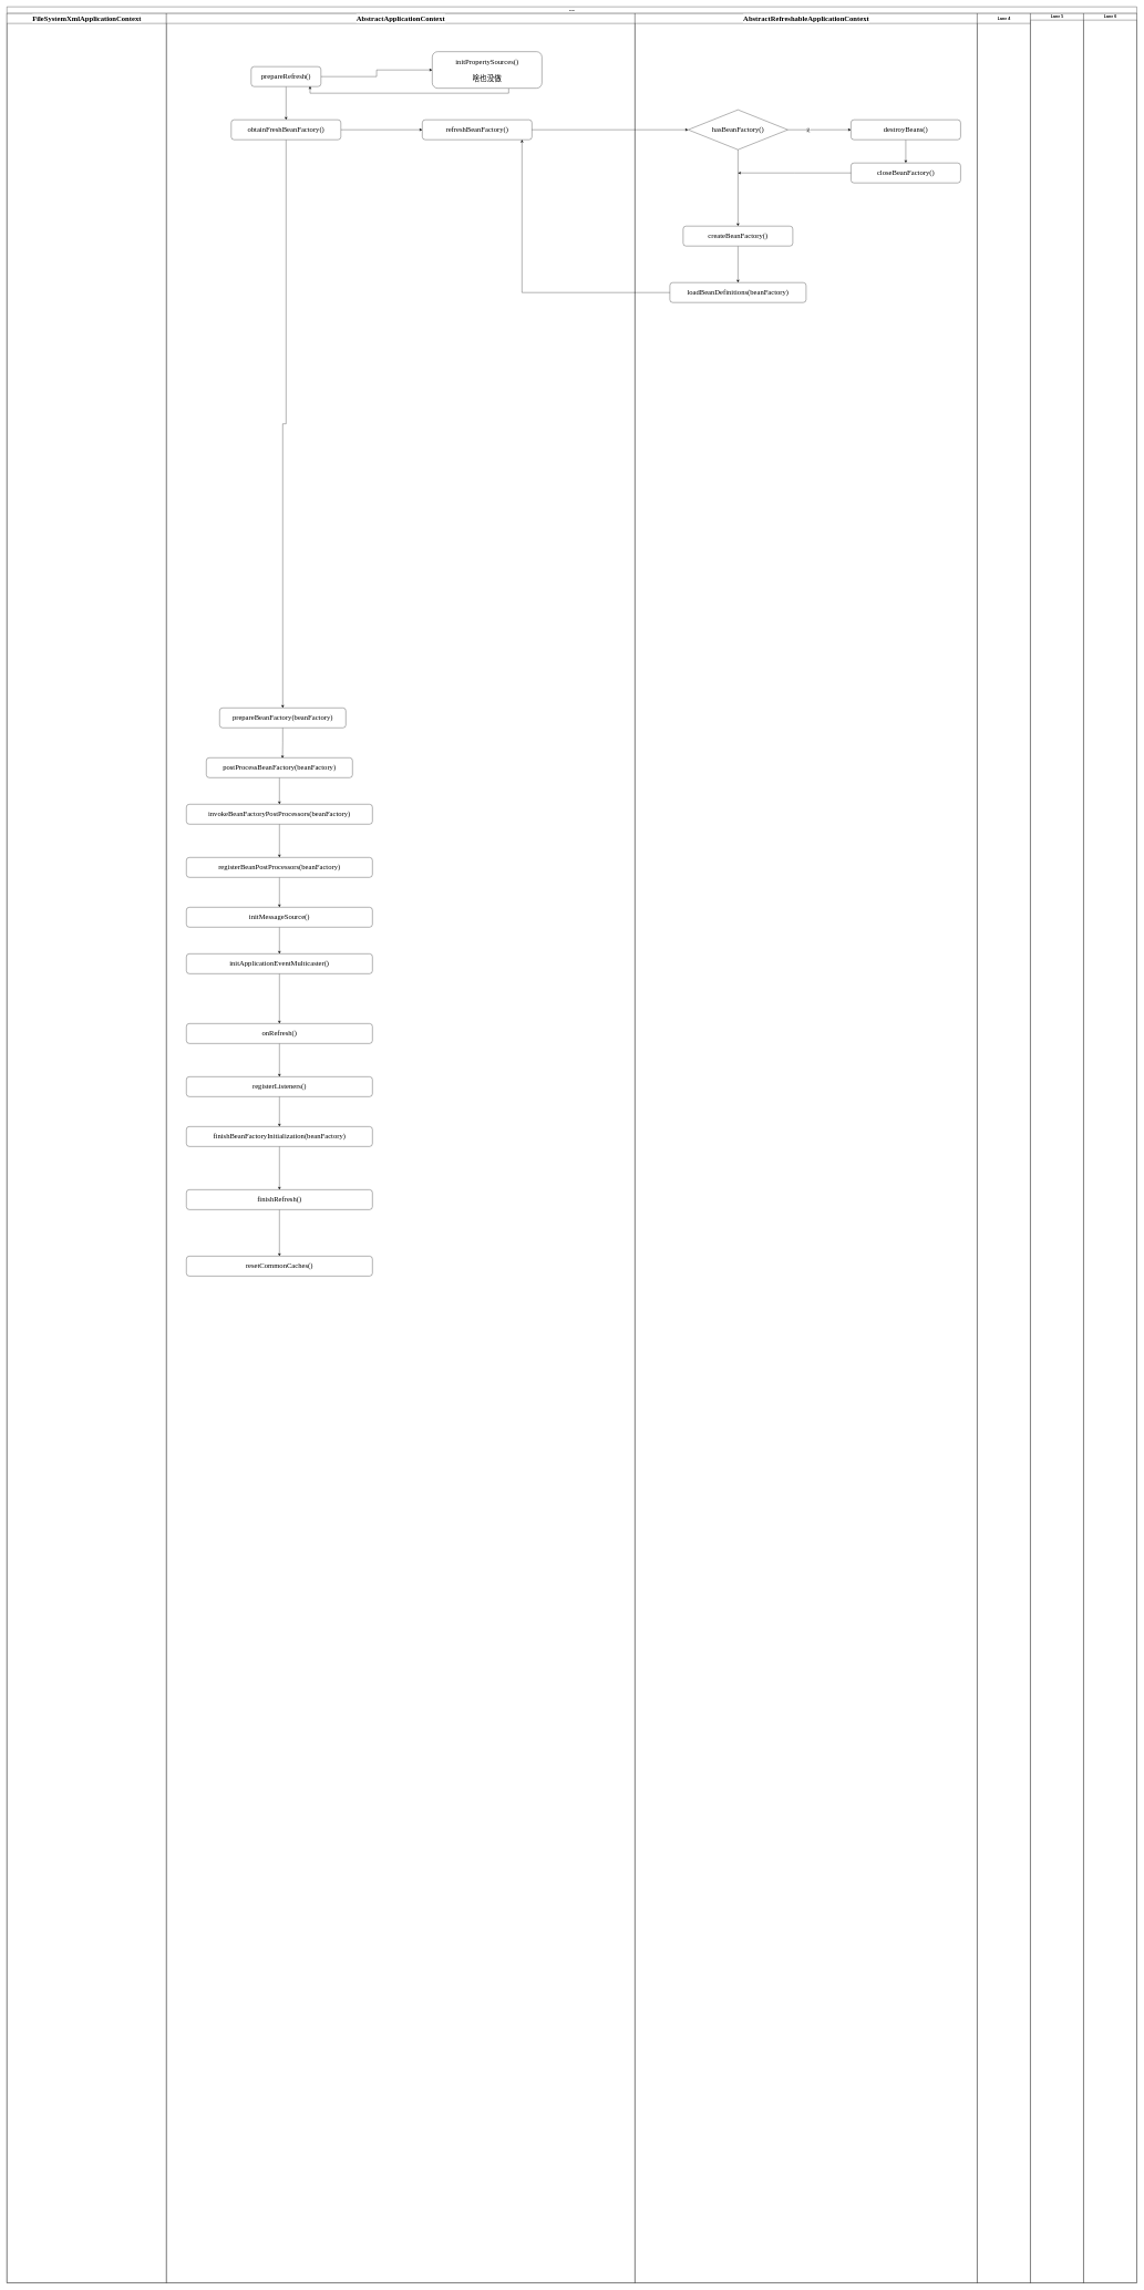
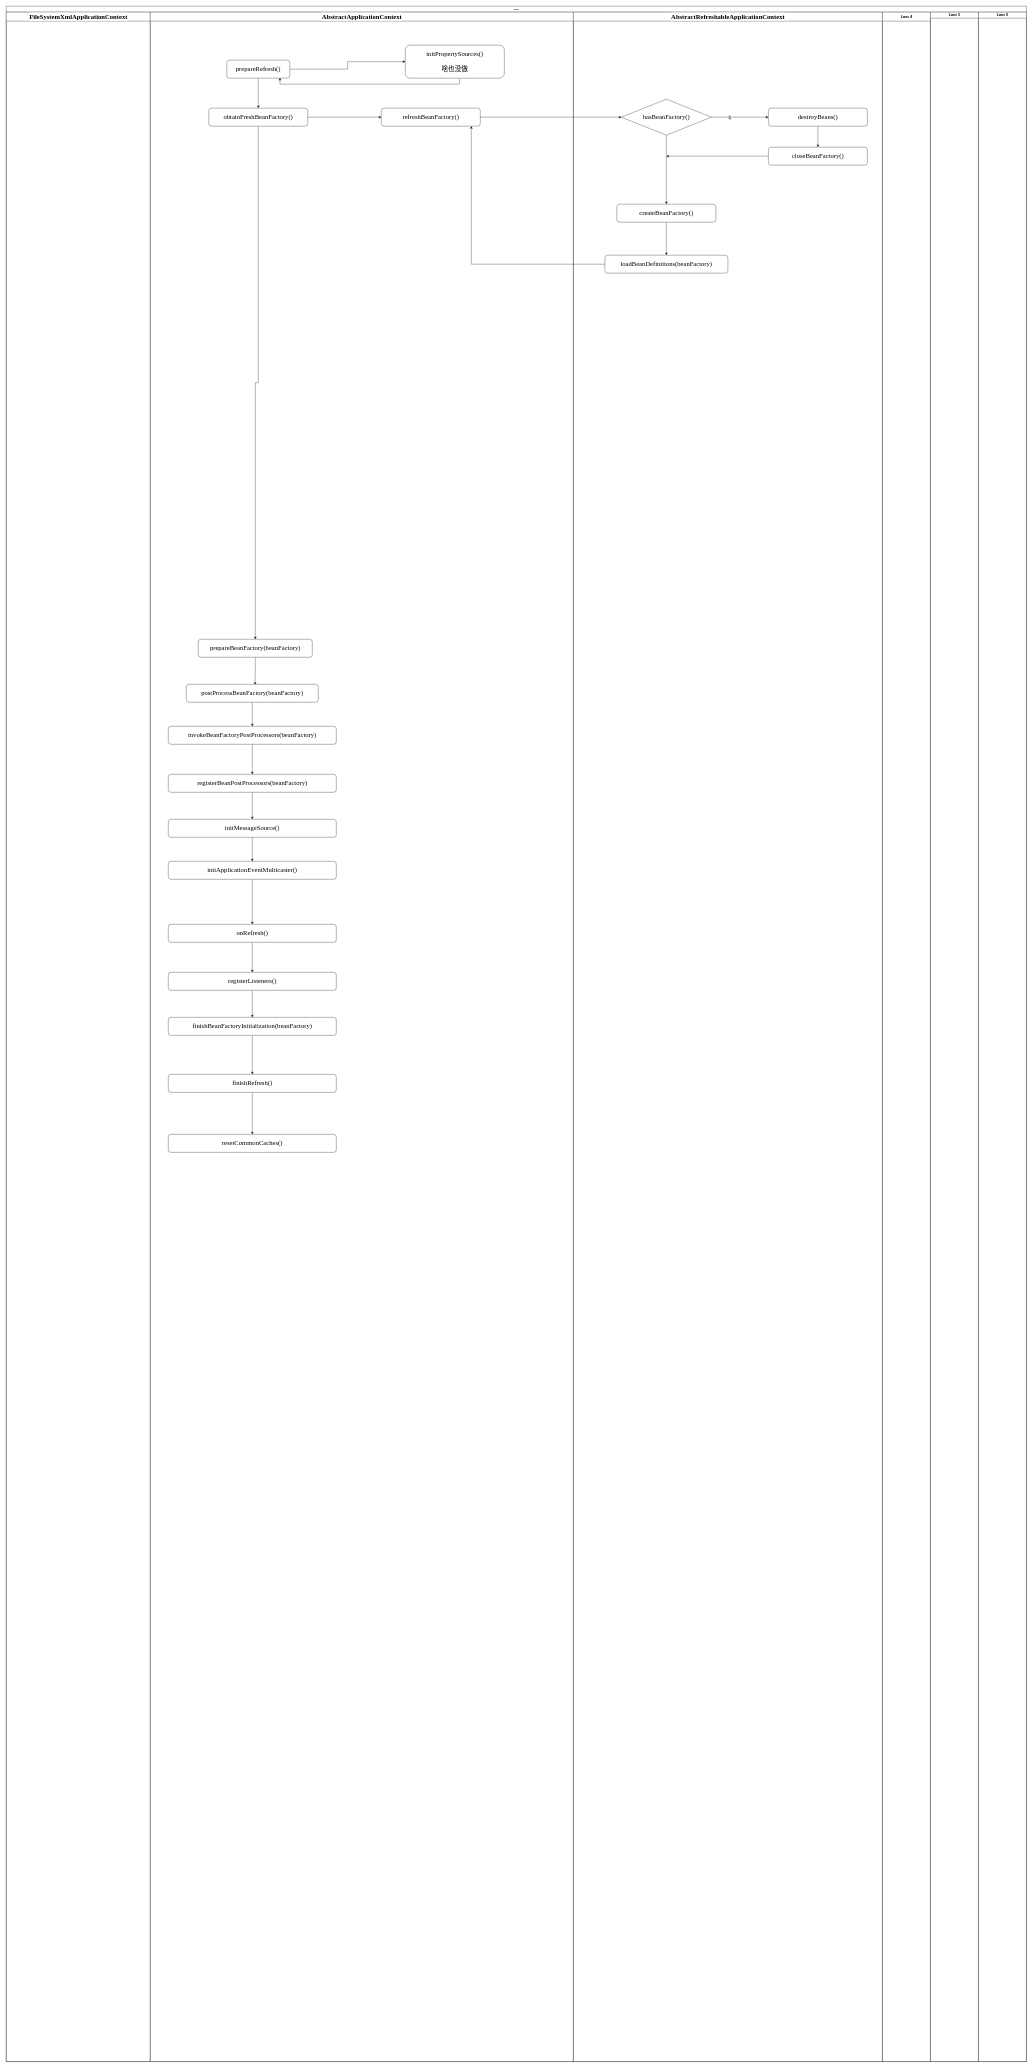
- <mxCell id="36" value="&lt;pre style=&quot;background-color: rgb(255, 255, 255); font-family: Consolas; font-size: 16.5pt;&quot;&gt;&lt;pre style=&quot;font-family: Consolas; font-size: 16.5pt;&quot;&gt;initPropertySources()&lt;/pre&gt;&lt;pre style=&quot;font-family: Consolas; font-size: 16.5pt;&quot;&gt;啥也没做&lt;/pre&gt;&lt;/pre&gt;" style="rounded=1;whiteSpace=wrap;html=1;shadow=0;labelBackgroundColor=none;strokeWidth=1;fontFamily=Verdana;fontSize=8;align=center;" vertex="1" parent="7"><mxGeometry x="800" y="115" width="330" height="110" as="geometry" /></mxCell>
+ <mxCell id="36" value="&lt;pre style=&quot;background-color: rgb(255, 255, 255); font-family: Consolas; font-size: 16.5pt;&quot;&gt;&lt;pre style=&quot;font-family: Consolas; font-size: 16.5pt;&quot;&gt;initPropertySources()&lt;/pre&gt;&lt;pre style=&quot;font-family: Consolas; font-size: 16.5pt;&quot;&gt;啥也没做&lt;/pre&gt;&lt;/pre&gt;" style="rounded=1;whiteSpace=wrap;html=1;shadow=0;labelBackgroundColor=none;strokeWidth=1;fontFamily=Verdana;fontSize=8;align=center;" vertex="1" parent="7"><mxGeometry x="850" y="110" width="330" height="110" as="geometry" /></mxCell>
